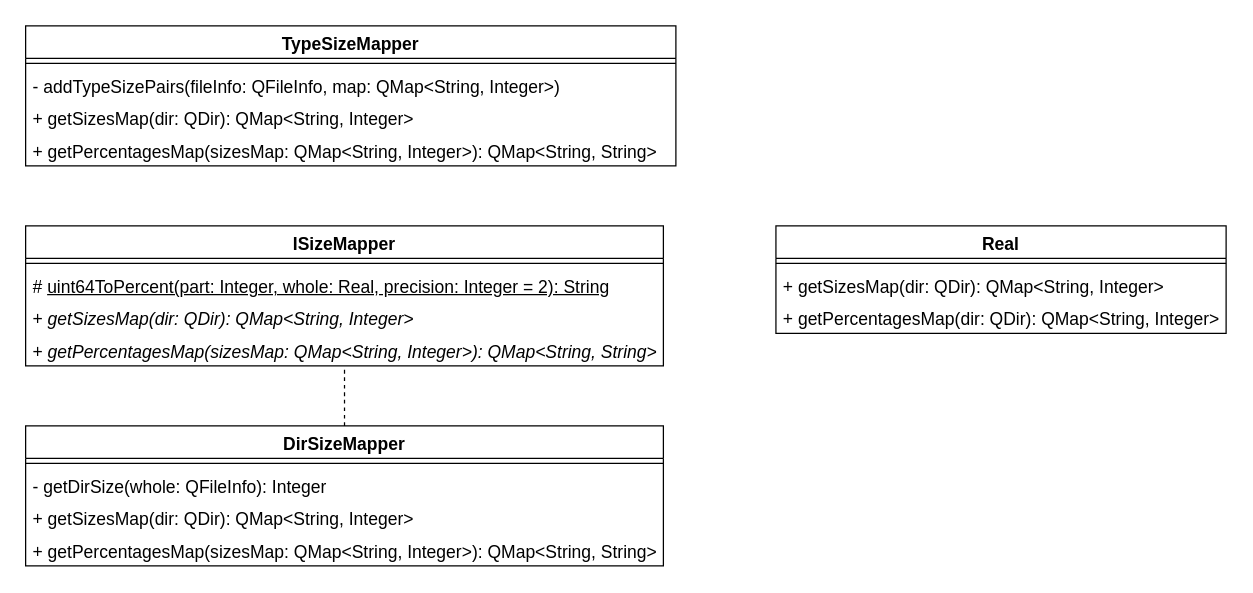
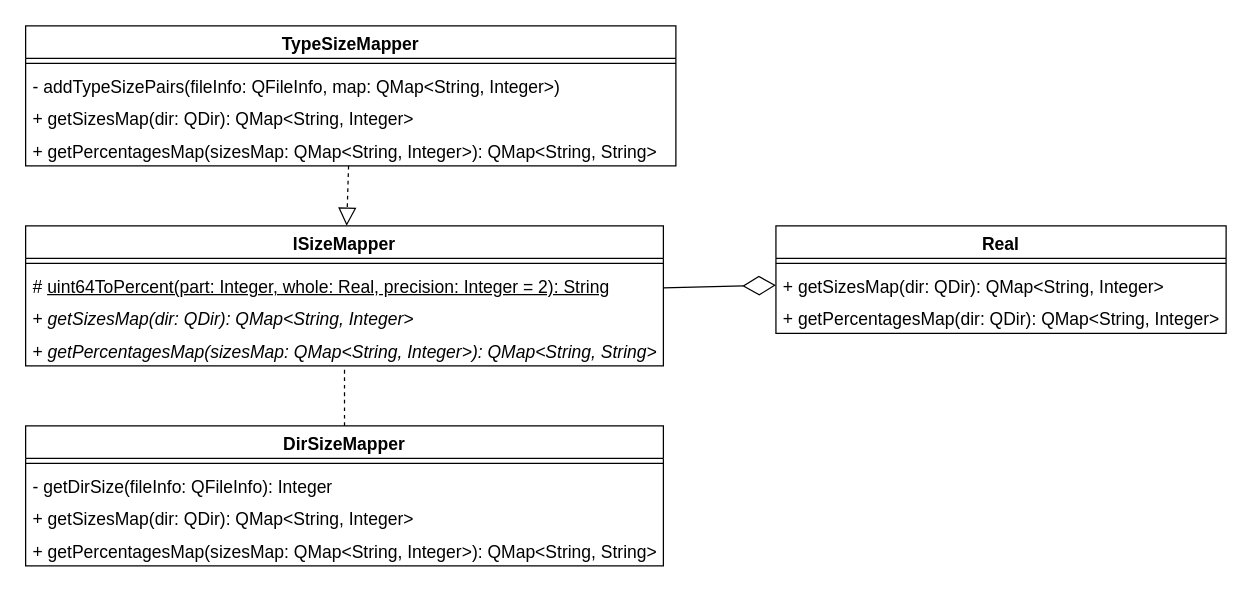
+ <mxCell id="18" value="" style="endArrow=block;dashed=1;endFill=0;endSize=12;html=1;rounded=0;fontSize=12;curved=1;" parent="1" source="13" target="2" edge="1"><mxGeometry width="160" relative="1" as="geometry"><mxPoint x="380" y="250" as="sourcePoint" /><mxPoint x="640" y="220" as="targetPoint" /></mxGeometry></mxCell>
+ <mxCell id="23" value="" style="endArrow=diamondThin;endFill=0;endSize=24;html=1;rounded=0;fontSize=12;curved=1;" edge="1" parent="1" source="2" target="19"><mxGeometry width="160" relative="1" as="geometry"><mxPoint x="490" y="360" as="sourcePoint" /><mxPoint x="650" y="360" as="targetPoint" /></mxGeometry></mxCell>
- <mxCell id="9" value="&lt;font style=&quot;font-size: 14px;&quot;&gt;- getDirSize(whole: QFileInfo): Integer&lt;/font&gt;" style="text;strokeColor=none;fillColor=none;align=left;verticalAlign=top;spacingLeft=4;spacingRight=4;overflow=hidden;rotatable=0;points=[[0,0.5],[1,0.5]];portConstraint=eastwest;whiteSpace=wrap;html=1;" parent="7" vertex="1"><mxGeometry y="34" width="510" height="26" as="geometry" /></mxCell>
+ <mxCell id="9" value="&lt;font style=&quot;font-size: 14px;&quot;&gt;- getDirSize(fileInfo: QFileInfo): Integer&lt;/font&gt;" style="text;strokeColor=none;fillColor=none;align=left;verticalAlign=top;spacingLeft=4;spacingRight=4;overflow=hidden;rotatable=0;points=[[0,0.5],[1,0.5]];portConstraint=eastwest;whiteSpace=wrap;html=1;" parent="7" vertex="1"><mxGeometry y="34" width="510" height="26" as="geometry" /></mxCell>
